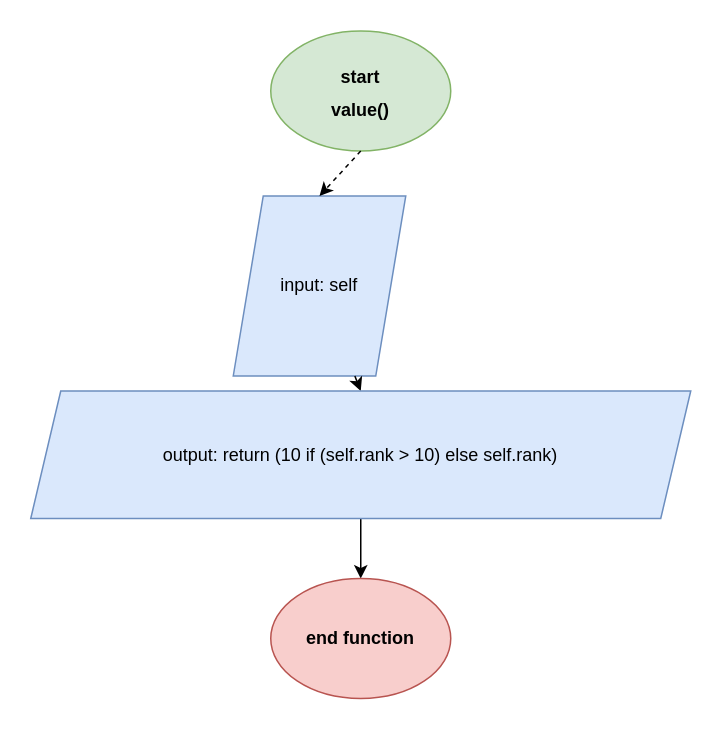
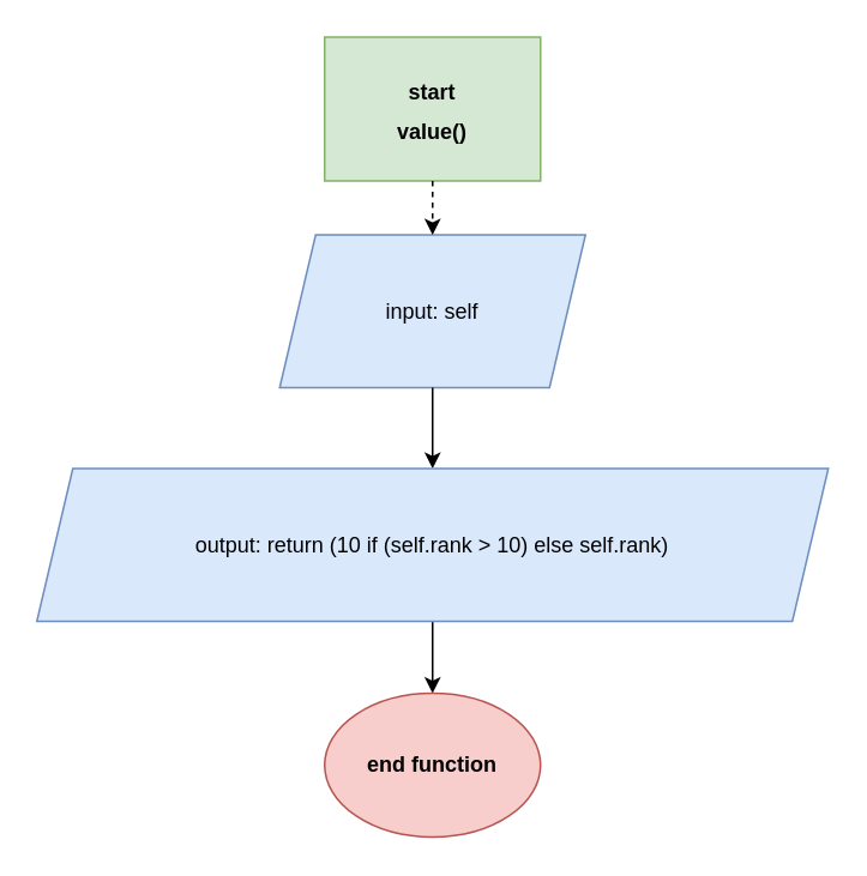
- <mxCell id="2" value="&lt;font style=&quot;font-size: 12px;&quot;&gt;&lt;b&gt;start&lt;br&gt;value()&lt;br&gt;&lt;/b&gt;&lt;/font&gt;" style="ellipse;whiteSpace=wrap;html=1;fontSize=18;fillColor=#d5e8d4;strokeColor=#82b366;" vertex="1" parent="1"><mxGeometry x="180" y="20" width="120" height="80" as="geometry" /></mxCell>
+ <mxCell id="2" value="&lt;font style=&quot;font-size: 12px;&quot;&gt;&lt;b&gt;start&lt;br&gt;value()&lt;br&gt;&lt;/b&gt;&lt;/font&gt;" style="whiteSpace=wrap;html=1;fontSize=18;fillColor=#d5e8d4;strokeColor=#82b366;rounded=0;" vertex="1" parent="1"><mxGeometry x="180" y="20" width="120" height="80" as="geometry" /></mxCell>
- <mxCell id="3" value="input: self" style="shape=parallelogram;perimeter=parallelogramPerimeter;whiteSpace=wrap;html=1;fixedSize=1;fontSize=12;fillColor=#dae8fc;strokeColor=#6c8ebf;" vertex="1" parent="1"><mxGeometry x="155" y="130" width="115" height="120" as="geometry" /></mxCell>
+ <mxCell id="3" value="input: self" style="shape=parallelogram;perimeter=parallelogramPerimeter;whiteSpace=wrap;html=1;fixedSize=1;fontSize=12;fillColor=#dae8fc;strokeColor=#6c8ebf;" vertex="1" parent="1"><mxGeometry x="155" y="130" width="170" height="85" as="geometry" /></mxCell>
